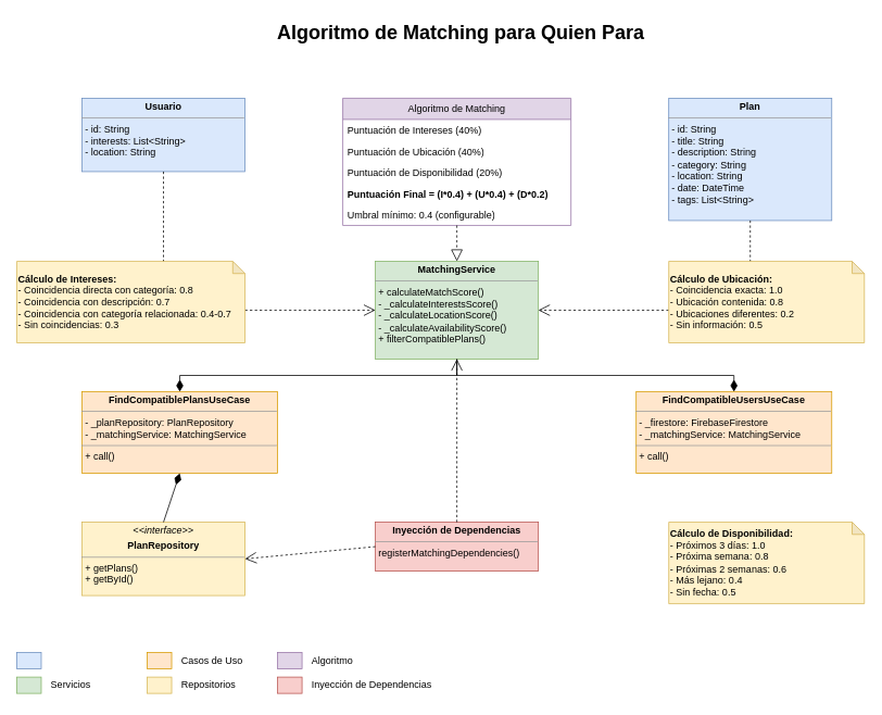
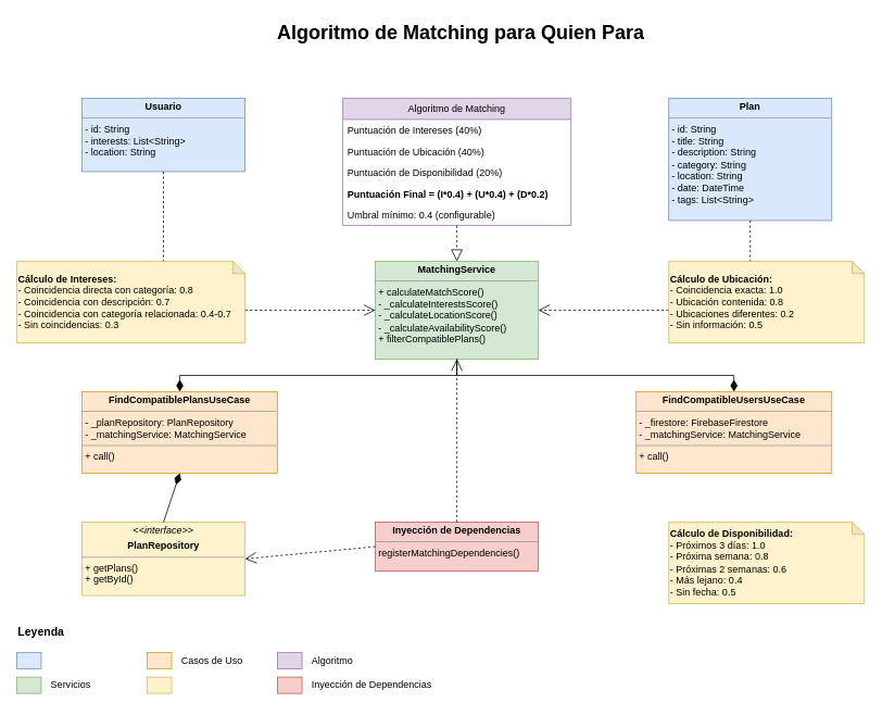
+ <mxCell id="27" value="&lt;b&gt;Leyenda&lt;/b&gt;" style="text;html=1;strokeColor=none;fillColor=none;align=center;verticalAlign=middle;whiteSpace=wrap;rounded=0;fontSize=14;" vertex="1" parent="1"><mxGeometry x="20" y="760" width="60" height="30" as="geometry" /></mxCell>
- <mxCell id="34" value="Repositorios" style="text;html=1;strokeColor=none;fillColor=none;align=left;verticalAlign=middle;whiteSpace=wrap;rounded=0;" vertex="1" parent="1"><mxGeometry x="220" y="825" width="100" height="30" as="geometry" /></mxCell>
